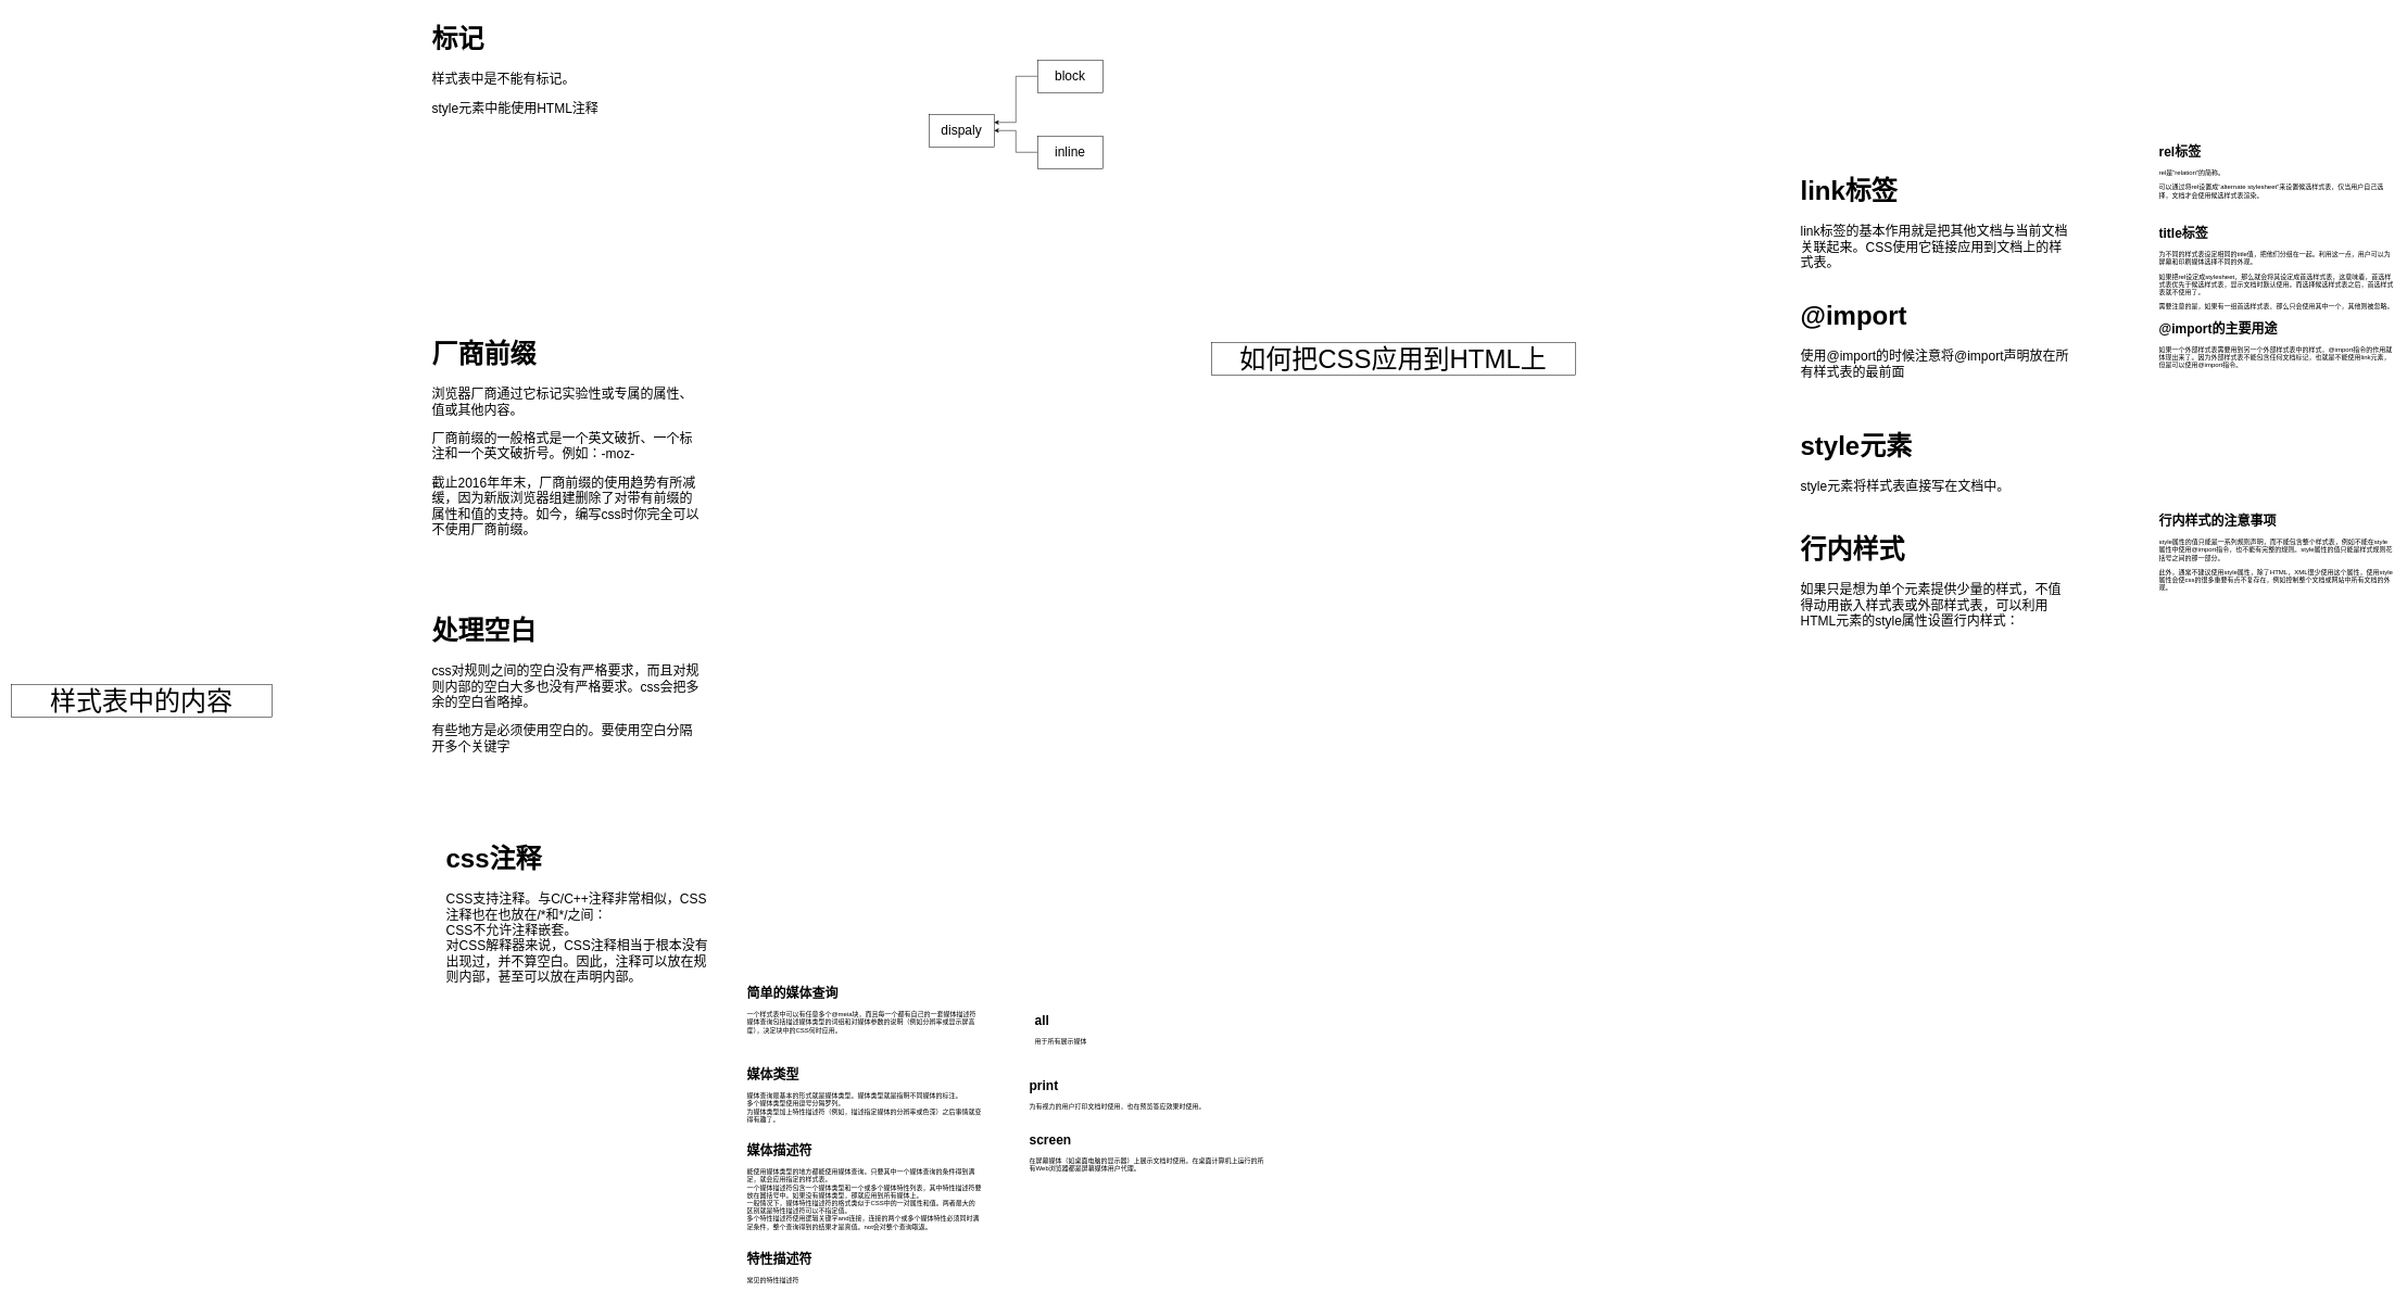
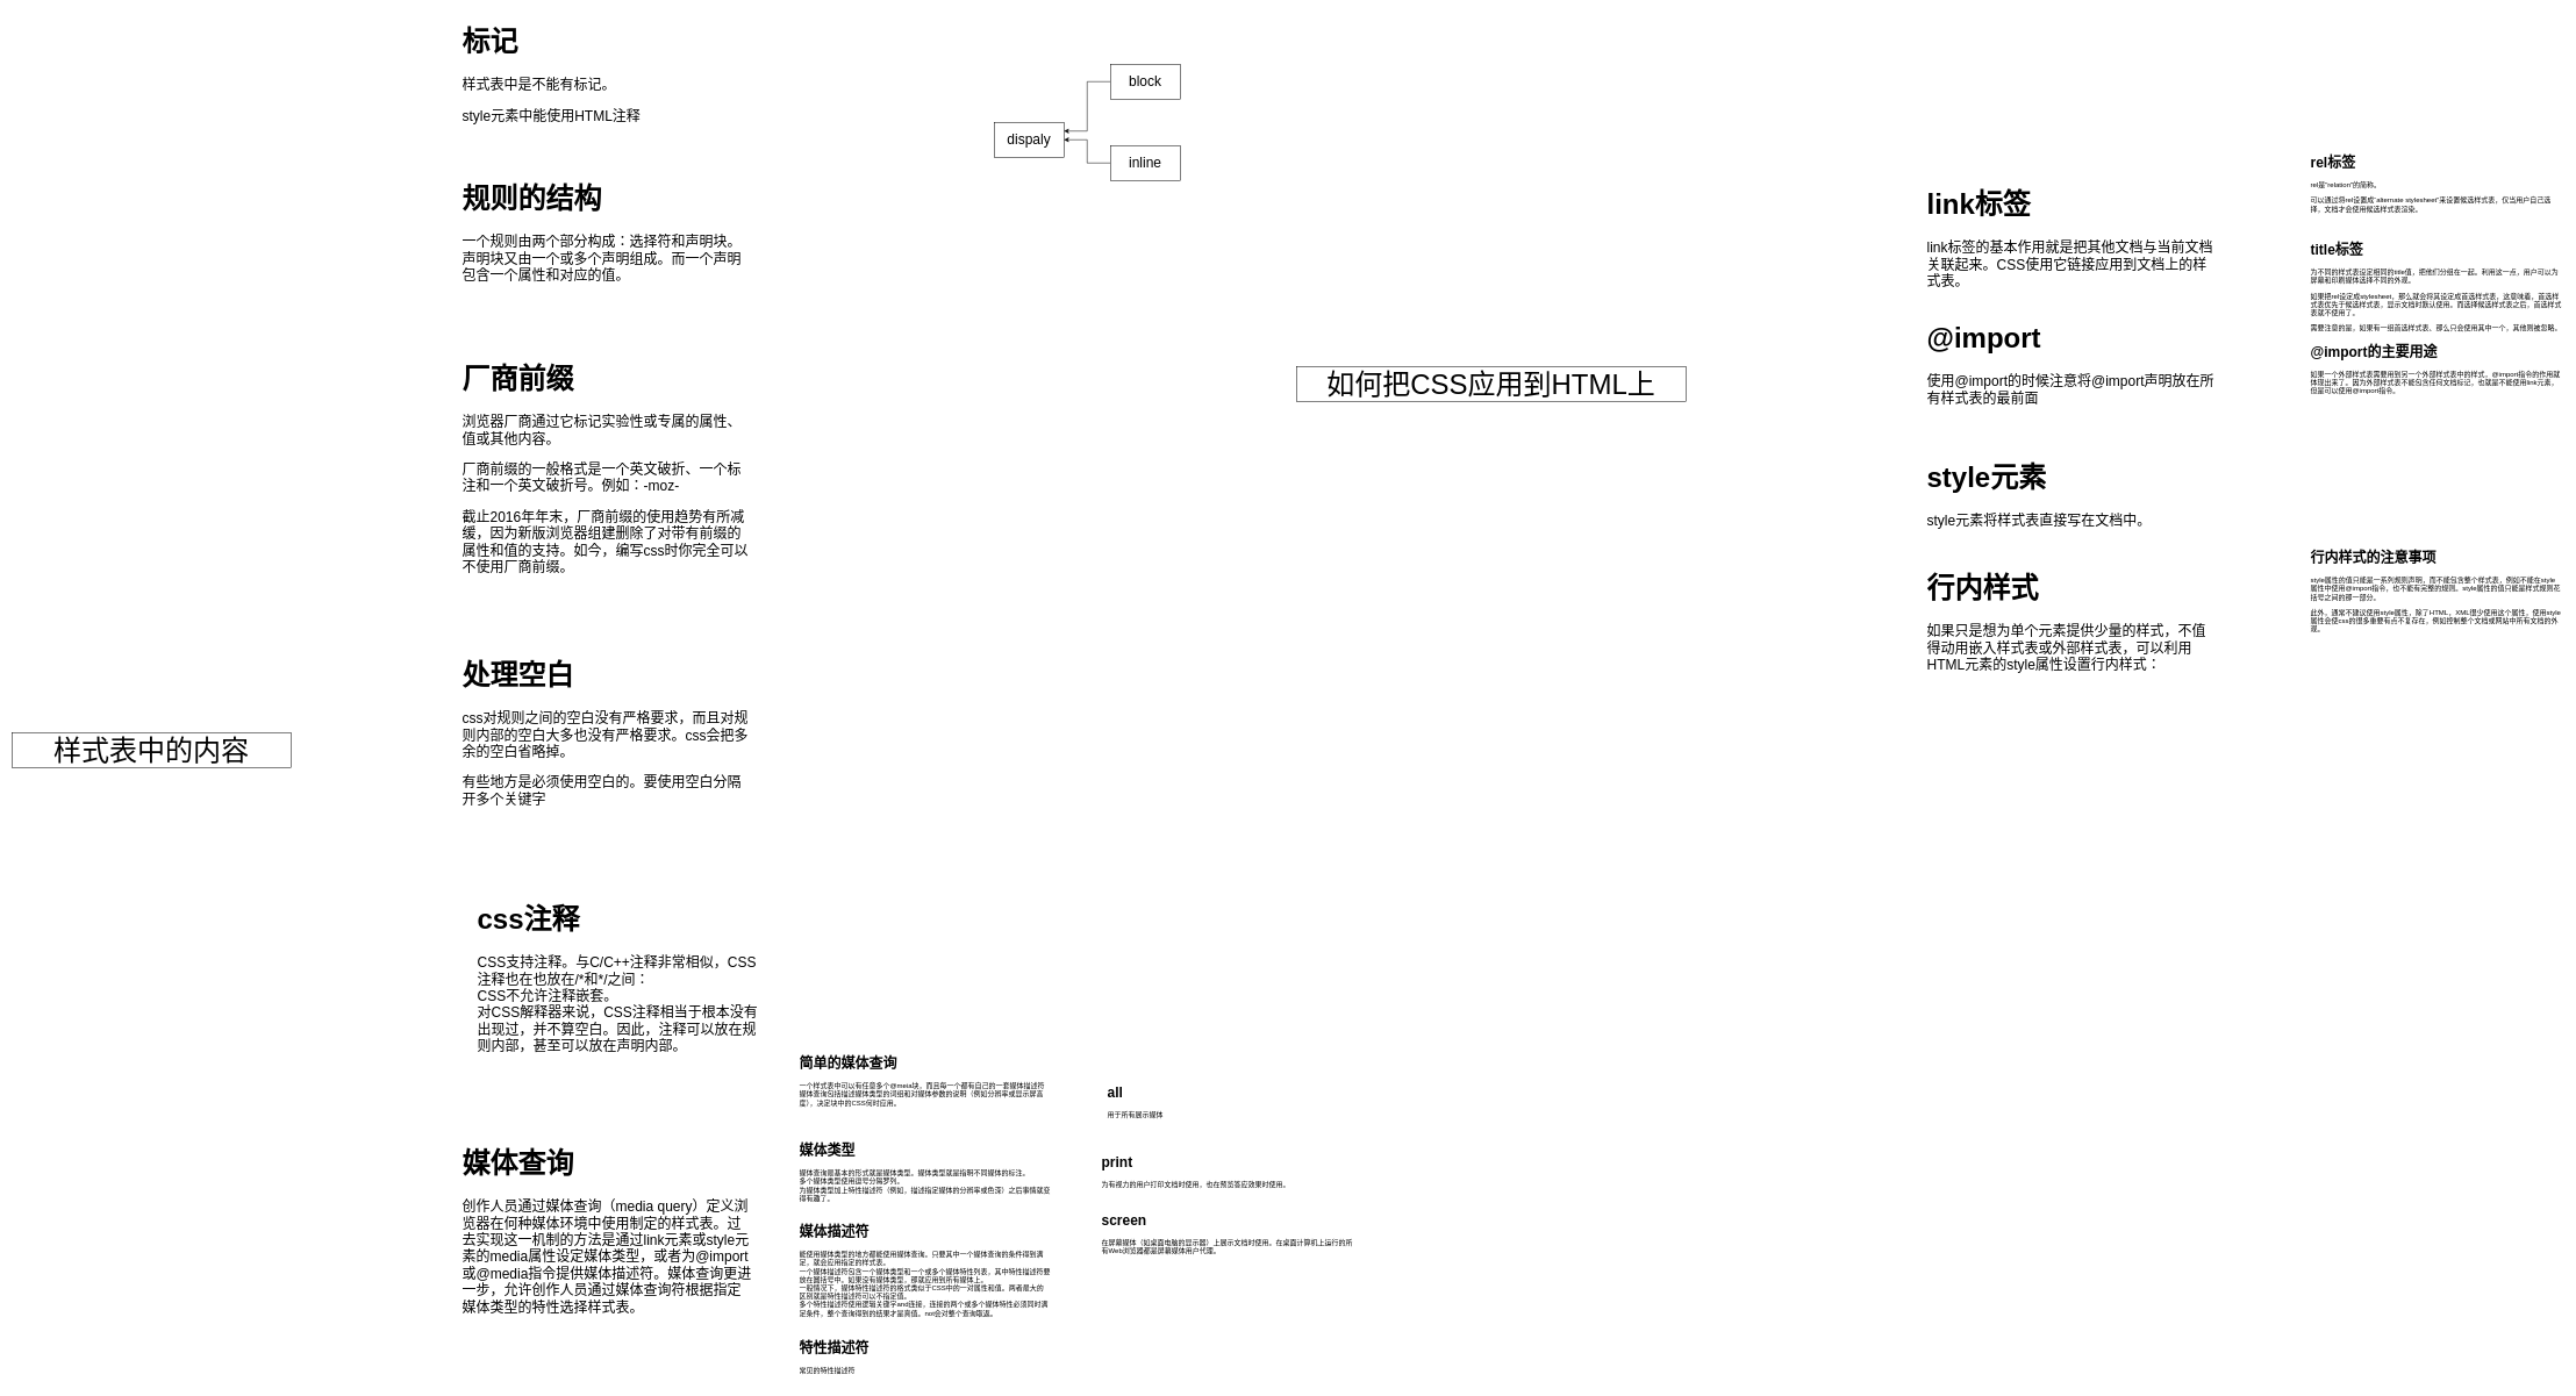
+ <mxCell id="18" value="&lt;h1&gt;规则的结构&lt;/h1&gt;&lt;p&gt;一个规则由两个部分构成：选择符和声明块。声明块又由一个或多个声明组成。而一个声明包含一个属性和对应的值。&lt;/p&gt;" style="text;html=1;strokeColor=none;fillColor=none;spacing=5;spacingTop=-20;whiteSpace=wrap;overflow=hidden;rounded=0;fontSize=24;" vertex="1" parent="1"><mxGeometry x="790" y="290" width="510" height="210" as="geometry" /></mxCell>
+ <mxCell id="22" value="&lt;h1&gt;媒体查询&lt;/h1&gt;&lt;div&gt;创作人员通过媒体查询（media query）定义浏览器在何种媒体环境中使用制定的样式表。过去实现这一机制的方法是通过link元素或style元素的media属性设定媒体类型，或者为@import或@media指令提供媒体描述符。媒体查询更进一步，允许创作人员通过媒体查询符根据指定媒体类型的特性选择样式表。&lt;/div&gt;" style="text;html=1;strokeColor=none;fillColor=none;spacing=5;spacingTop=-20;whiteSpace=wrap;overflow=hidden;rounded=0;fontSize=24;" vertex="1" parent="1"><mxGeometry x="790" y="1950" width="510" height="320" as="geometry" /></mxCell>
